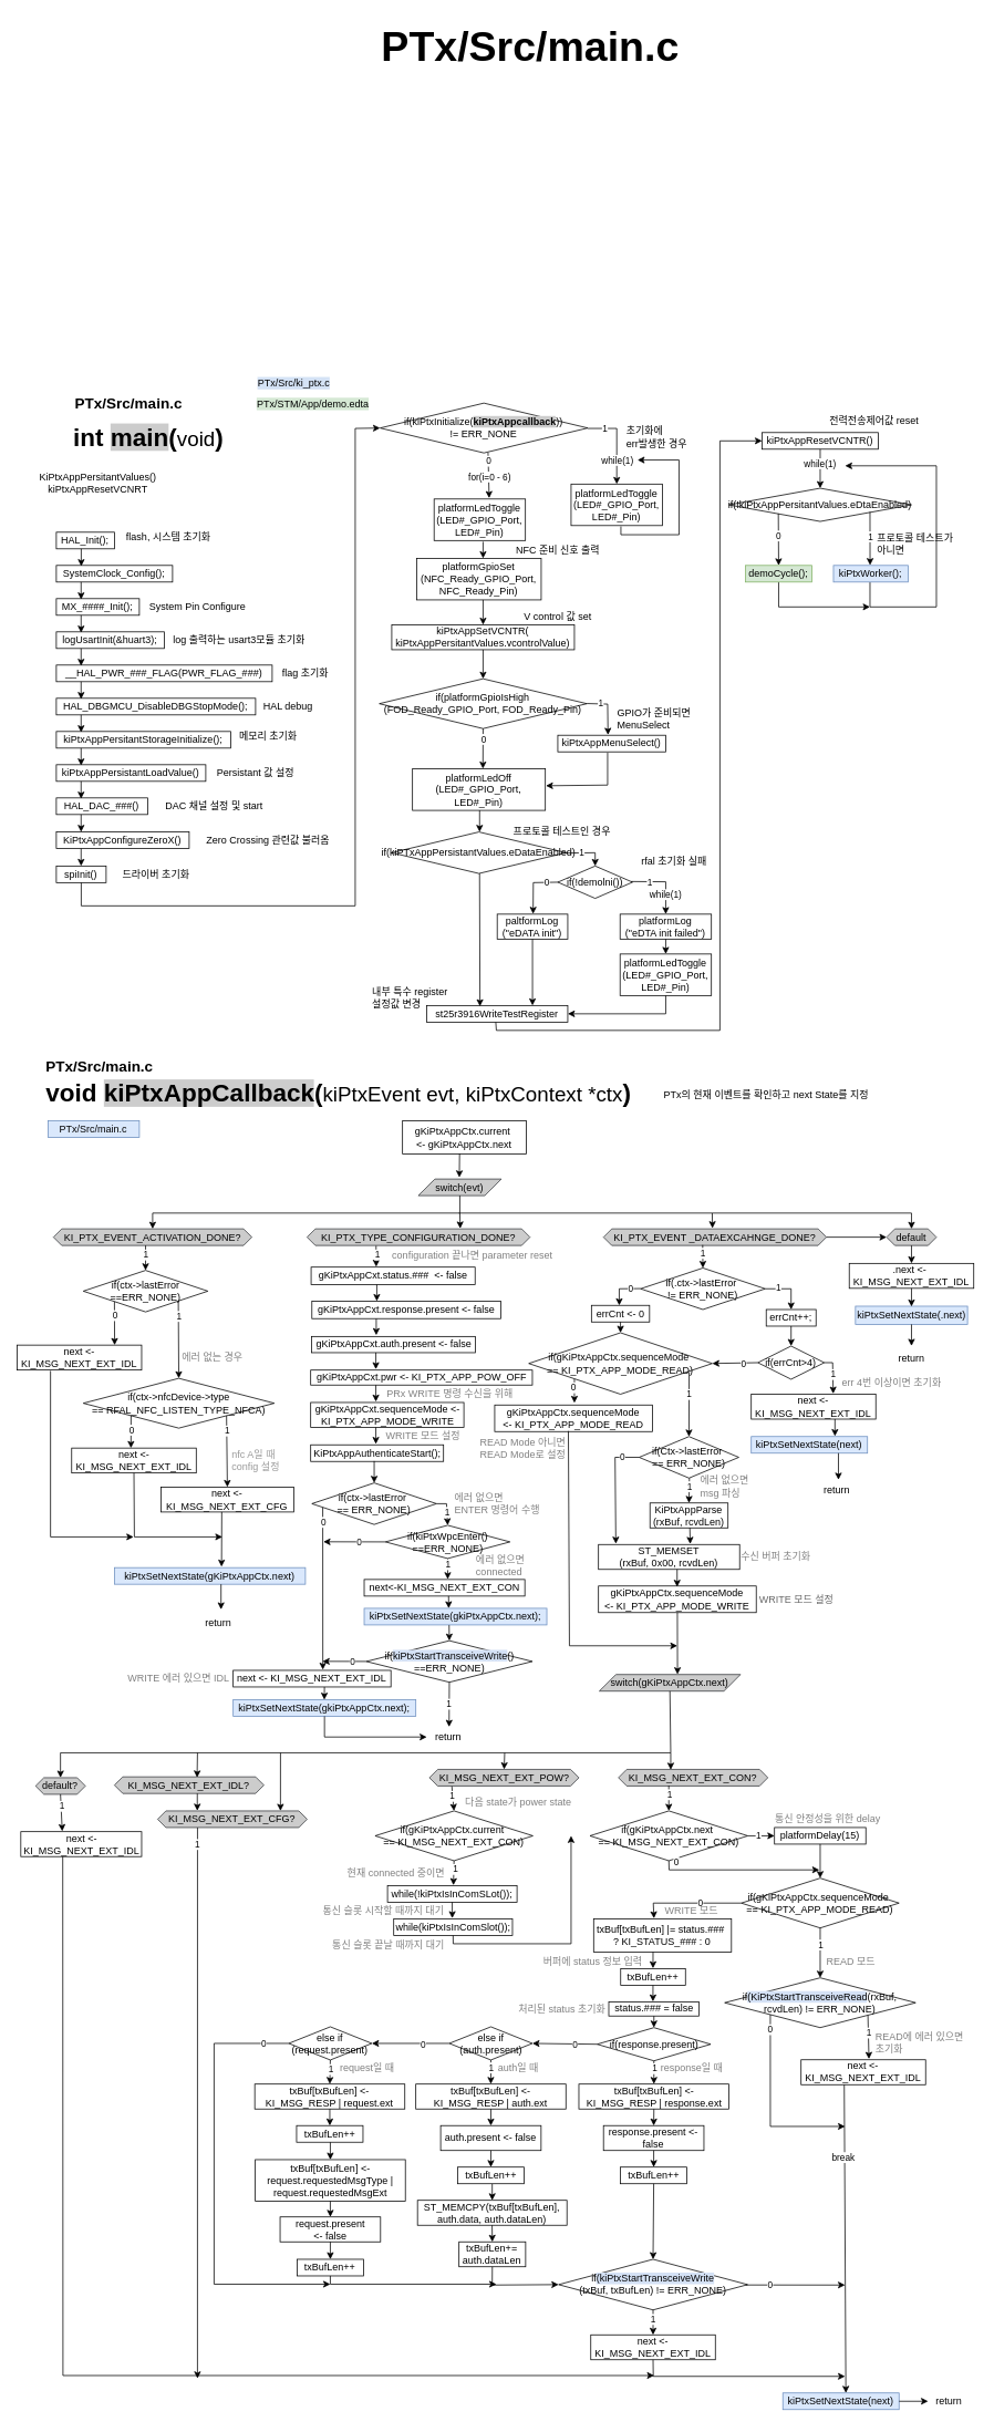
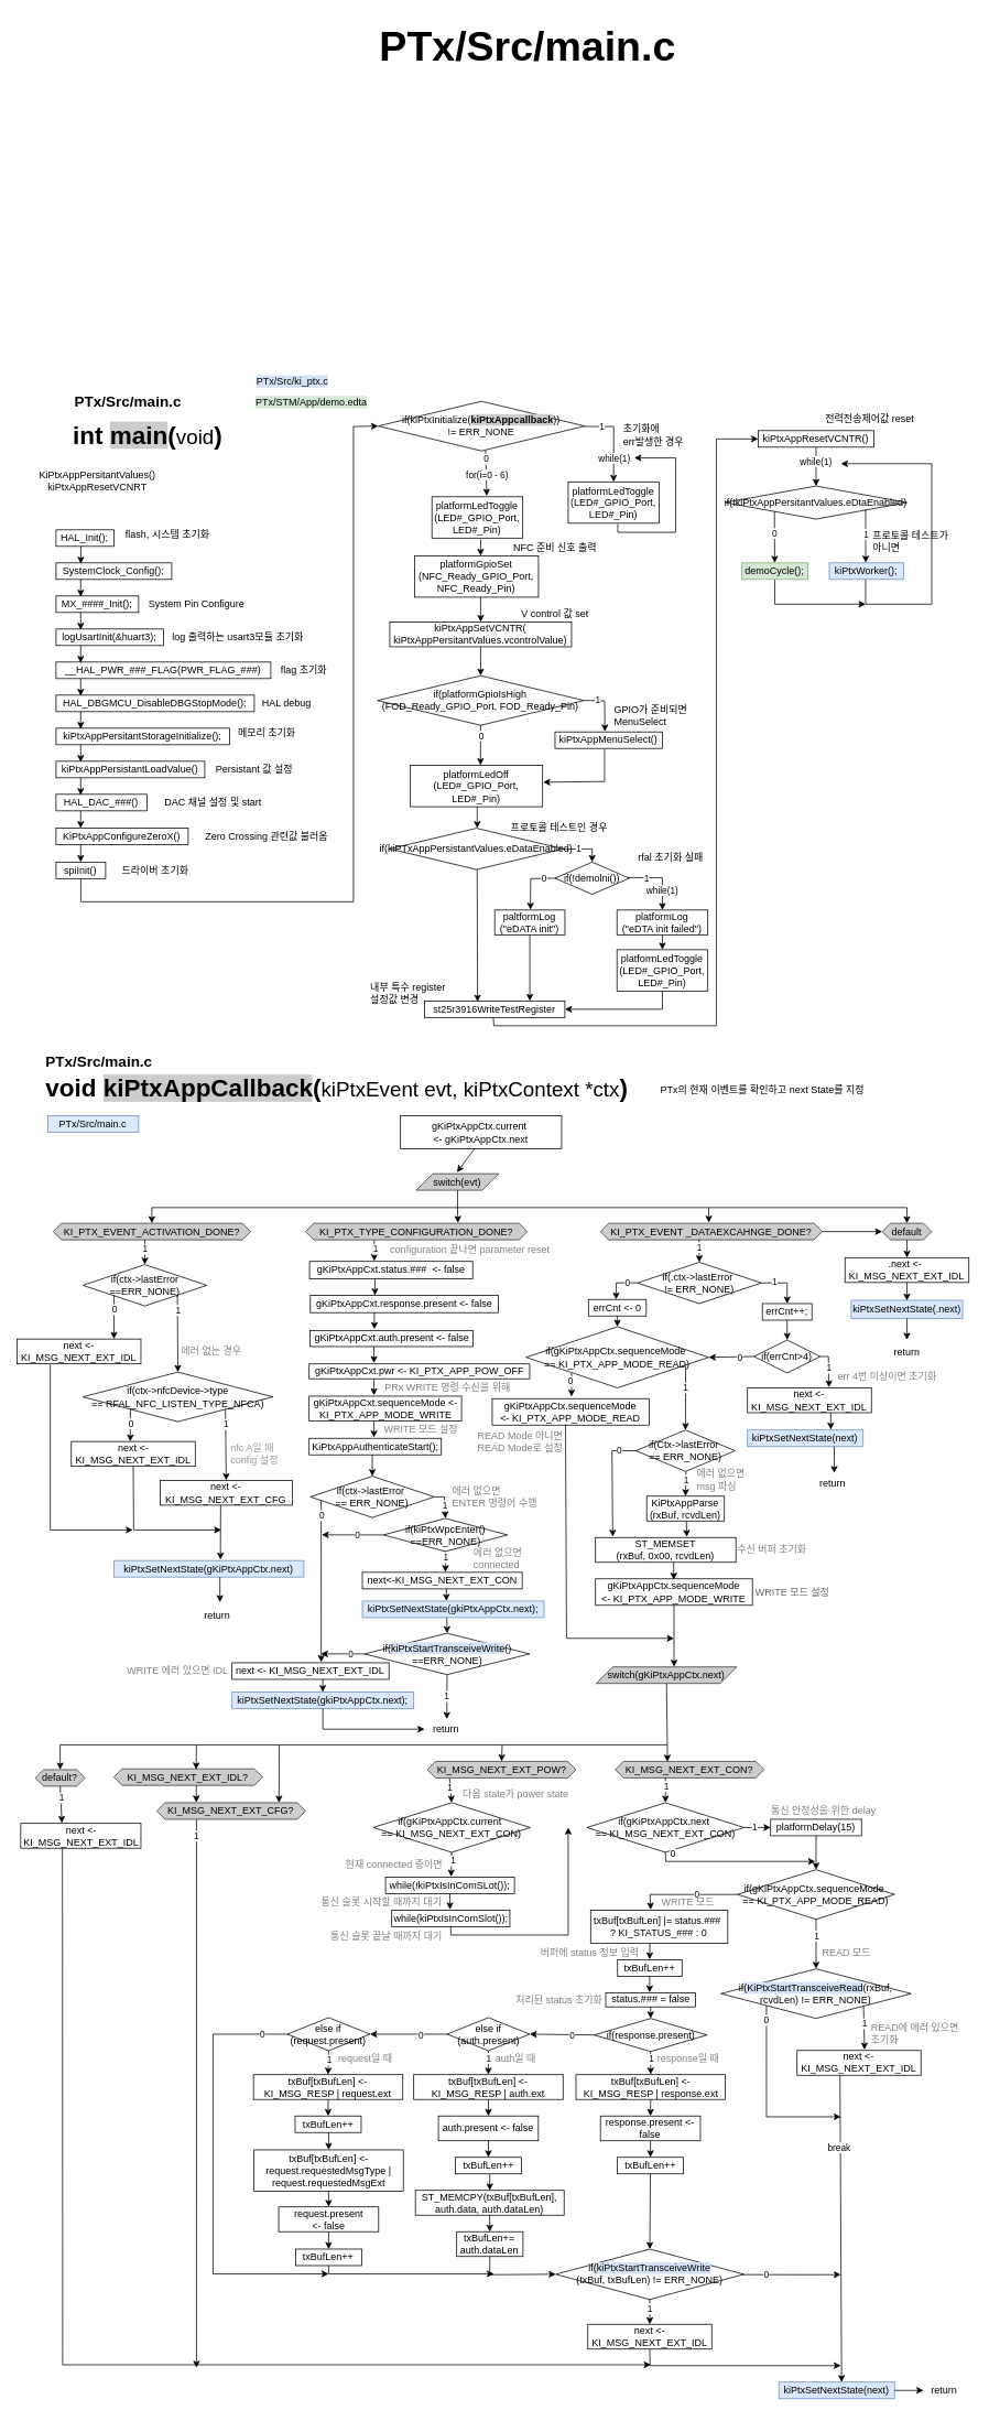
- <mxCell id="102" value="gKiPtxAppCtx.current&amp;nbsp;&lt;div&gt;&amp;lt;- gKiPtxAppCtx.next&lt;/div&gt;" style="whiteSpace=wrap;html=1;" vertex="1" parent="1"><mxGeometry x="484.25" y="1349.5" width="149" height="40" as="geometry" /></mxCell>
+ <mxCell id="102" value="gKiPtxAppCtx.current&amp;nbsp;&lt;div&gt;&amp;lt;- gKiPtxAppCtx.next&lt;/div&gt;" style="whiteSpace=wrap;html=1;" vertex="1" parent="1"><mxGeometry x="484.25" y="1349.5" width="195" height="40" as="geometry" /></mxCell>
